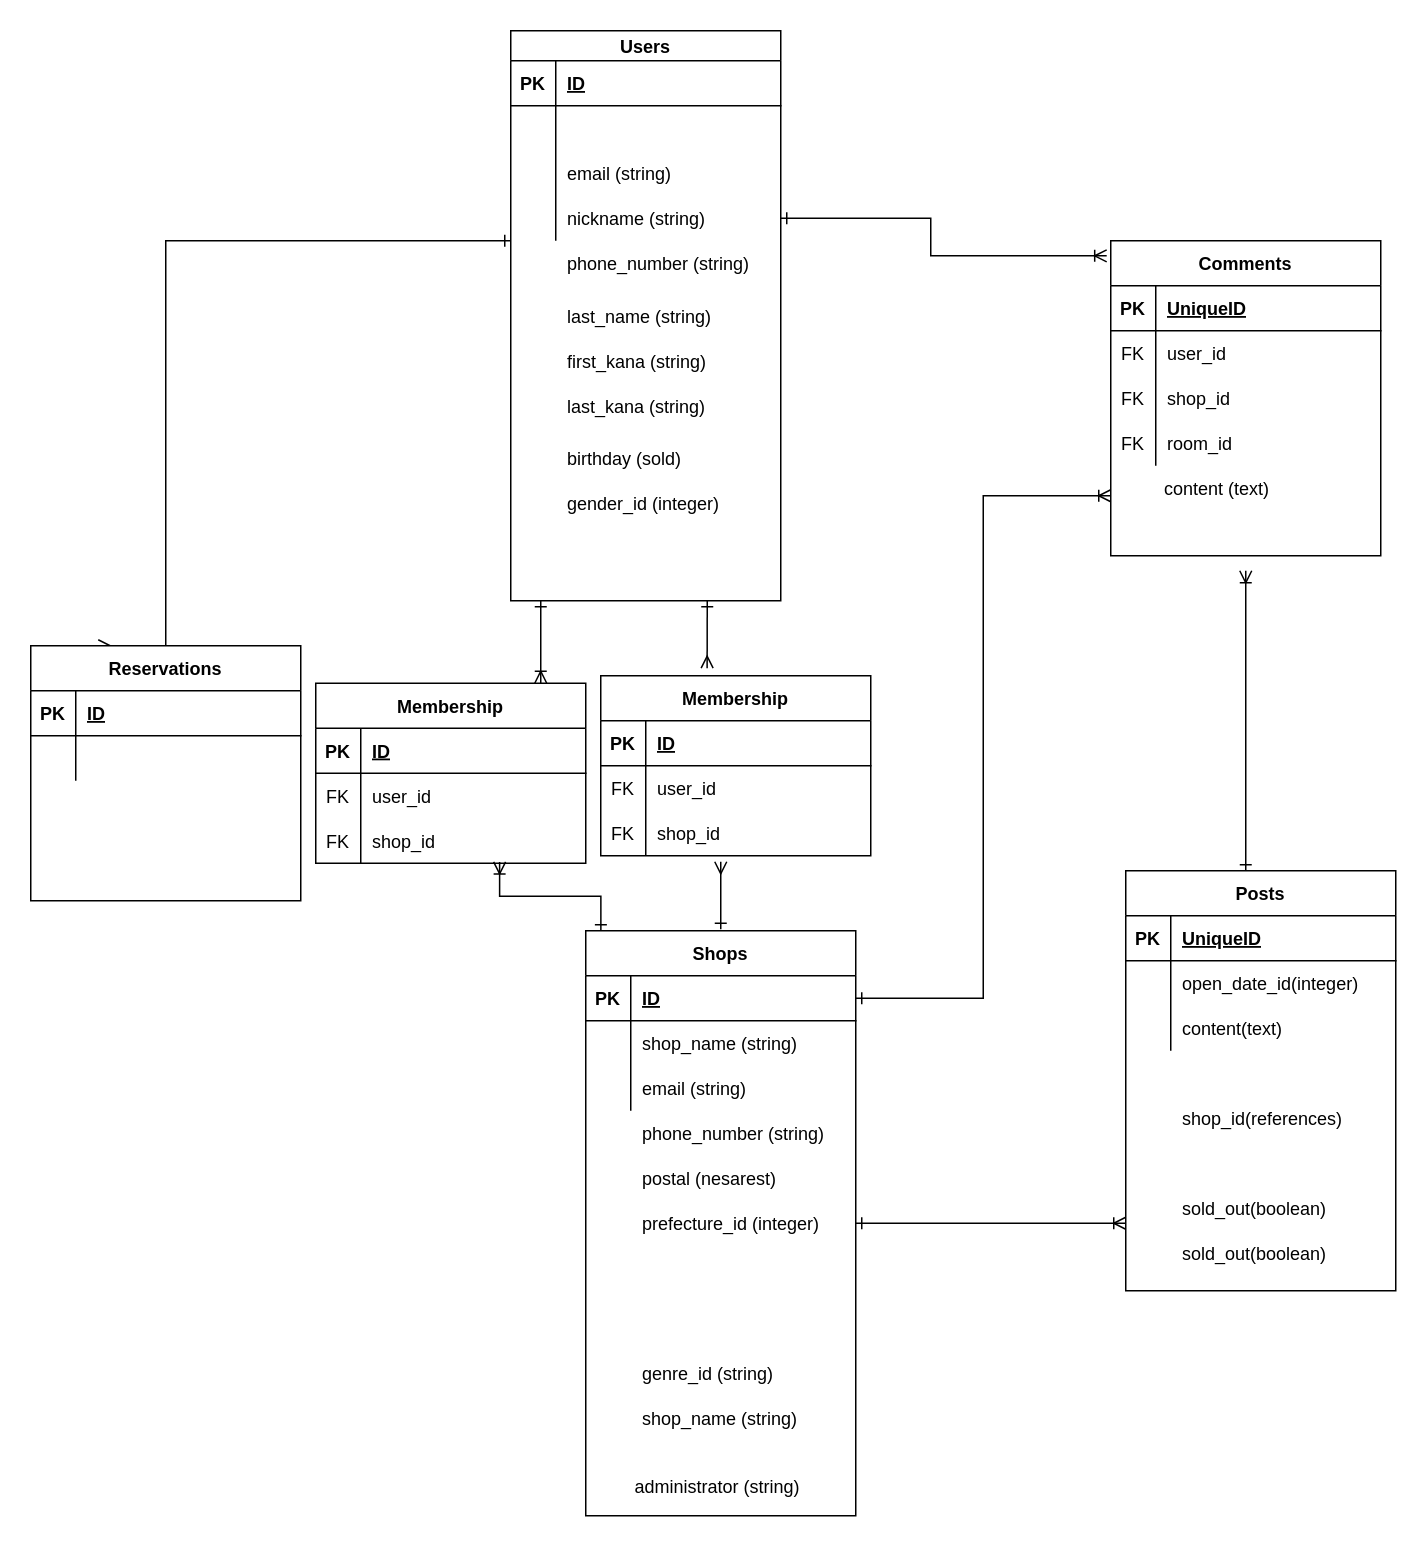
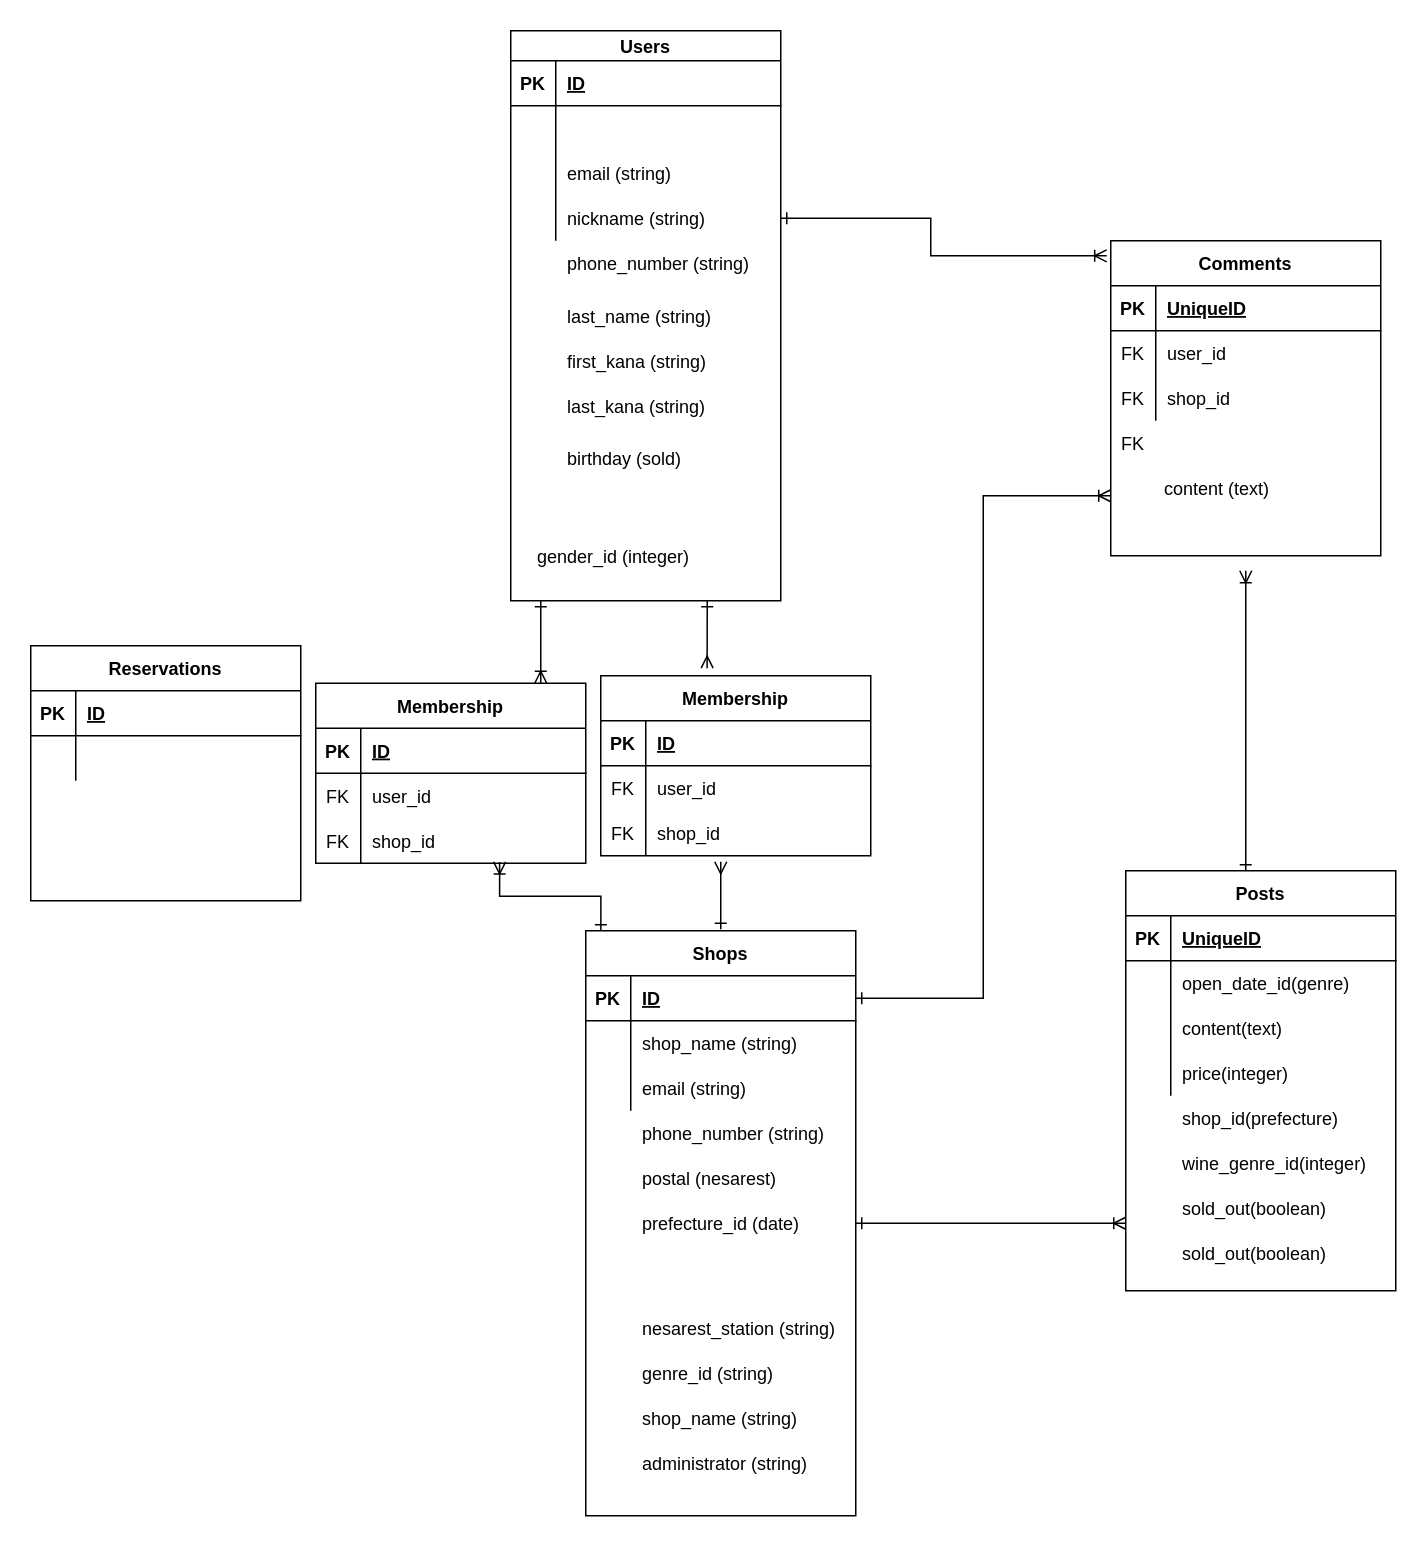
- <mxCell id="26" style="edgeStyle=elbowEdgeStyle;rounded=0;orthogonalLoop=1;jettySize=auto;html=1;entryX=0.25;entryY=0;entryDx=0;entryDy=0;startArrow=ERone;startFill=0;endArrow=ERmany;endFill=0;" parent="1" source="27" target="44" edge="1"><mxGeometry relative="1" as="geometry"><Array as="points"><mxPoint x="110" y="160" /></Array></mxGeometry></mxCell>
- <mxCell id="100" value="room_id" style="shape=partialRectangle;connectable=0;fillColor=none;top=0;left=0;bottom=0;right=0;align=left;spacingLeft=6;overflow=hidden;" vertex="1" parent="98"><mxGeometry x="30" width="150" height="30" as="geometry" /></mxCell>
- <mxCell id="52" value="gender_id (integer)" style="shape=partialRectangle;connectable=0;fillColor=none;top=0;left=0;bottom=0;right=0;align=left;spacingLeft=6;overflow=hidden;" parent="1" vertex="1"><mxGeometry x="370" y="320" width="150" height="30" as="geometry" /></mxCell>
+ <mxCell id="52" value="gender_id (integer)" style="shape=partialRectangle;connectable=0;fillColor=none;top=0;left=0;bottom=0;right=0;align=left;spacingLeft=6;overflow=hidden;" parent="1" vertex="1"><mxGeometry x="350" y="355" width="150" height="30" as="geometry" /></mxCell>
- <mxCell id="78" value="open_date_id(integer)" style="shape=partialRectangle;connectable=0;fillColor=none;top=0;left=0;bottom=0;right=0;align=left;spacingLeft=6;overflow=hidden;" vertex="1" parent="76"><mxGeometry x="30" width="150" height="30" as="geometry" /></mxCell>
+ <mxCell id="78" value="open_date_id(genre)" style="shape=partialRectangle;connectable=0;fillColor=none;top=0;left=0;bottom=0;right=0;align=left;spacingLeft=6;overflow=hidden;" vertex="1" parent="76"><mxGeometry x="30" width="150" height="30" as="geometry" /></mxCell>
+ <mxCell id="84" value="price(integer)" style="shape=partialRectangle;connectable=0;fillColor=none;top=0;left=0;bottom=0;right=0;align=left;spacingLeft=6;overflow=hidden;" vertex="1" parent="82"><mxGeometry x="30" width="150" height="30" as="geometry" /></mxCell>
- <mxCell id="85" value="shop_id(references)" style="shape=partialRectangle;connectable=0;fillColor=none;top=0;left=0;bottom=0;right=0;align=left;spacingLeft=6;overflow=hidden;" vertex="1" parent="1"><mxGeometry x="780" y="730" width="150" height="30" as="geometry" /></mxCell>
+ <mxCell id="85" value="shop_id(prefecture)" style="shape=partialRectangle;connectable=0;fillColor=none;top=0;left=0;bottom=0;right=0;align=left;spacingLeft=6;overflow=hidden;" vertex="1" parent="1"><mxGeometry x="780" y="730" width="150" height="30" as="geometry" /></mxCell>
+ <mxCell id="86" value="wine_genre_id(integer)" style="shape=partialRectangle;connectable=0;fillColor=none;top=0;left=0;bottom=0;right=0;align=left;spacingLeft=6;overflow=hidden;" vertex="1" parent="1"><mxGeometry x="780" y="760" width="150" height="30" as="geometry" /></mxCell>
- <mxCell id="54" value="prefecture_id (integer)" style="shape=partialRectangle;connectable=0;fillColor=none;top=0;left=0;bottom=0;right=0;align=left;spacingLeft=6;overflow=hidden;" parent="1" vertex="1"><mxGeometry x="420" y="800" width="150" height="30" as="geometry" /></mxCell>
+ <mxCell id="54" value="prefecture_id (date)" style="shape=partialRectangle;connectable=0;fillColor=none;top=0;left=0;bottom=0;right=0;align=left;spacingLeft=6;overflow=hidden;" parent="1" vertex="1"><mxGeometry x="420" y="800" width="150" height="30" as="geometry" /></mxCell>
+ <mxCell id="55" value="nesarest_station (string)" style="shape=partialRectangle;connectable=0;fillColor=none;top=0;left=0;bottom=0;right=0;align=left;spacingLeft=6;overflow=hidden;" parent="1" vertex="1"><mxGeometry x="420" y="870" width="150" height="30" as="geometry" /></mxCell>
- <mxCell id="58" value="administrator (string)" style="shape=partialRectangle;connectable=0;fillColor=none;top=0;left=0;bottom=0;right=0;align=left;spacingLeft=6;overflow=hidden;" parent="1" vertex="1"><mxGeometry x="415" y="975" width="150" height="30" as="geometry" /></mxCell>
+ <mxCell id="58" value="administrator (string)" style="shape=partialRectangle;connectable=0;fillColor=none;top=0;left=0;bottom=0;right=0;align=left;spacingLeft=6;overflow=hidden;" parent="1" vertex="1"><mxGeometry x="420" y="960" width="150" height="30" as="geometry" /></mxCell>
